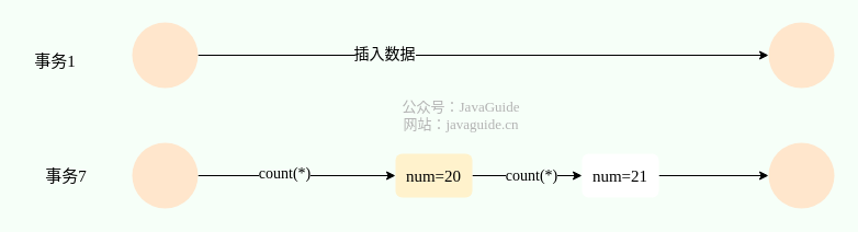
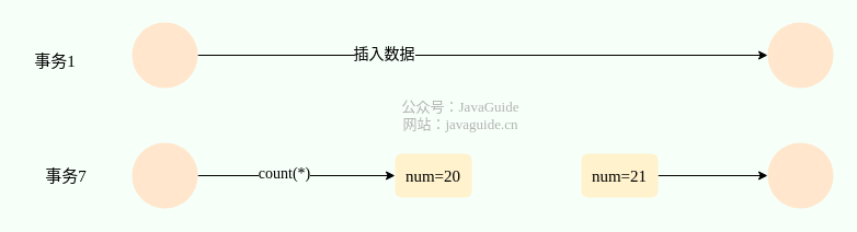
- <mxCell id="10" style="edgeStyle=orthogonalEdgeStyle;rounded=0;orthogonalLoop=1;jettySize=auto;html=1;entryX=0;entryY=0.5;entryDx=0;entryDy=0;fontFamily=JetBrains Mono;fontSource=https%3A%2F%2Ffonts.googleapis.com%2Fcss%3Ffamily%3DJetBrains%2BMono;" edge="1" parent="1" source="12" target="16"><mxGeometry relative="1" as="geometry" /></mxCell>
- <mxCell id="11" value="&lt;span style=&quot;font-size: 14px;&quot;&gt;count(*)&lt;/span&gt;" style="edgeLabel;html=1;align=center;verticalAlign=middle;resizable=0;points=[];labelBackgroundColor=#F6FFF8;fontSize=14;fontFamily=JetBrains Mono;fontSource=https%3A%2F%2Ffonts.googleapis.com%2Fcss%3Ffamily%3DJetBrains%2BMono;" vertex="1" connectable="0" parent="10"><mxGeometry x="-0.171" y="-1" relative="1" as="geometry"><mxPoint x="12" y="-1" as="offset" /></mxGeometry></mxCell>
- <mxCell id="16" value="num=21" style="rounded=1;whiteSpace=wrap;html=1;fillColor=#ffffff;strokeColor=none;fontSize=15;fontFamily=JetBrains Mono;fontSource=https%3A%2F%2Ffonts.googleapis.com%2Fcss%3Ffamily%3DJetBrains%2BMono;" vertex="1" parent="1"><mxGeometry x="530" y="140" width="70" height="40" as="geometry" /></mxCell>
+ <mxCell id="16" value="num=21" style="rounded=1;whiteSpace=wrap;html=1;fillColor=#fff2cc;strokeColor=none;fontSize=15;fontFamily=JetBrains Mono;fontSource=https%3A%2F%2Ffonts.googleapis.com%2Fcss%3Ffamily%3DJetBrains%2BMono;" vertex="1" parent="1"><mxGeometry x="530" y="140" width="70" height="40" as="geometry" /></mxCell>
